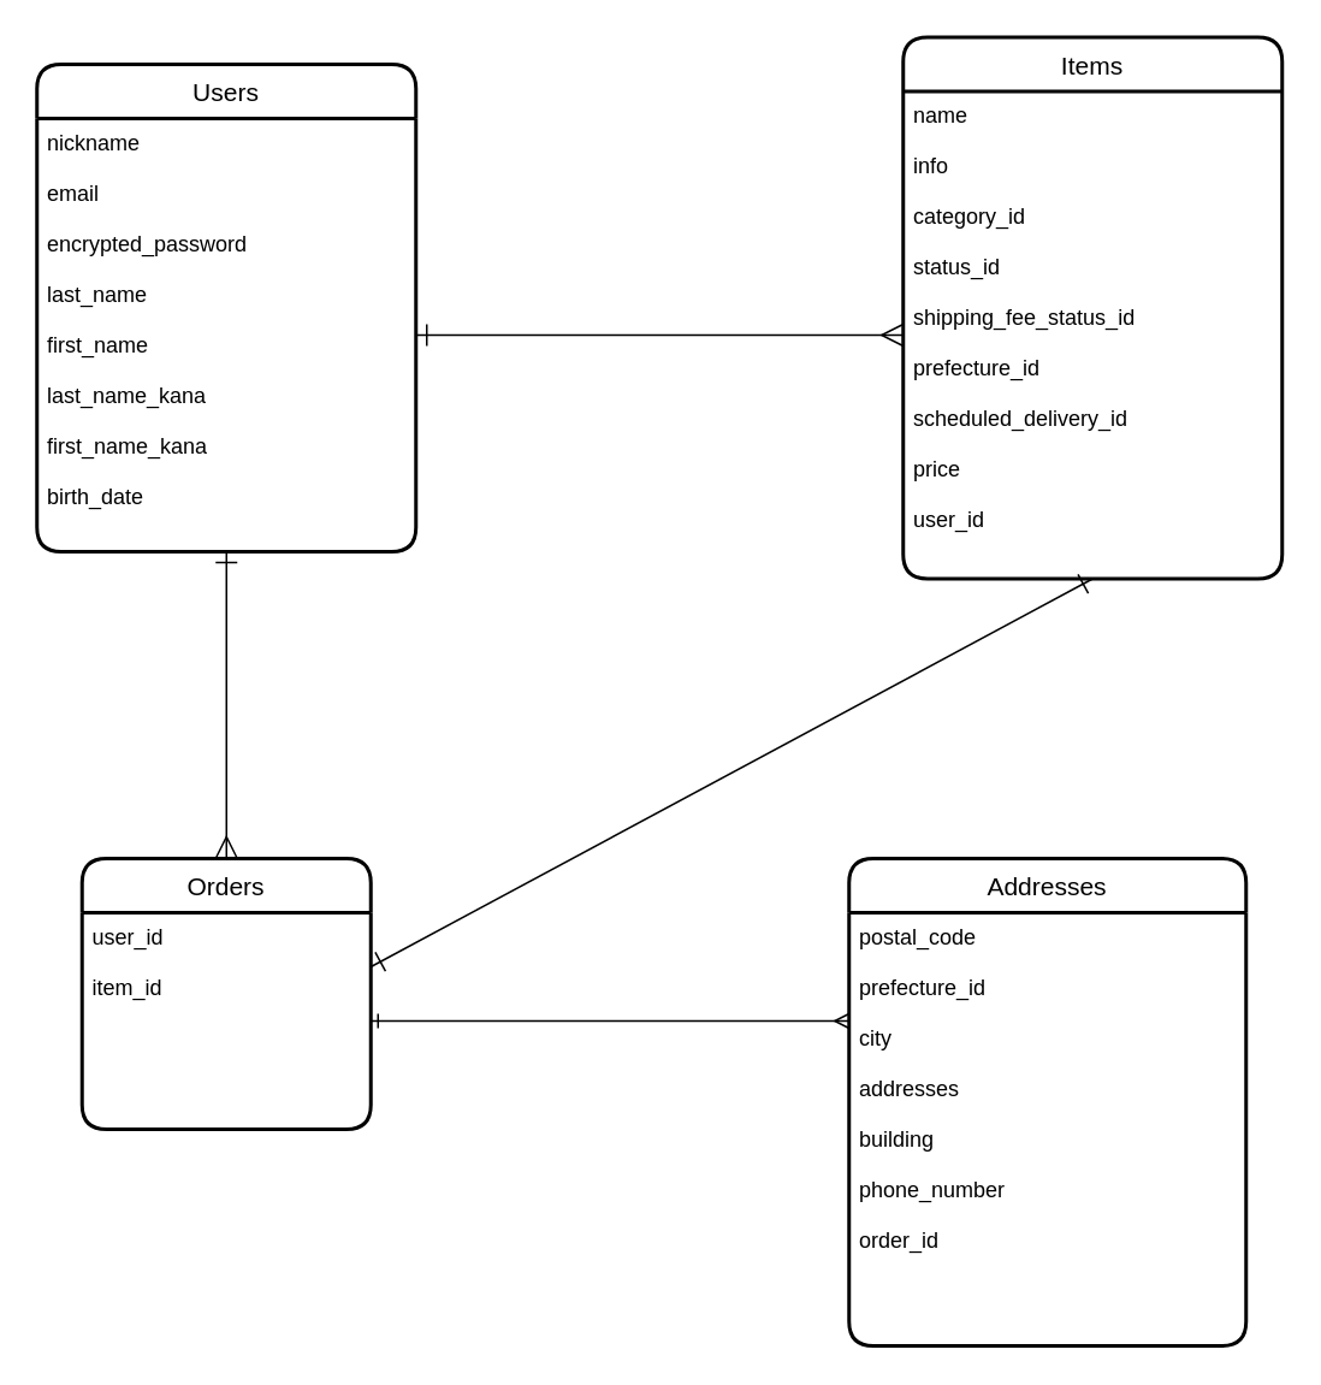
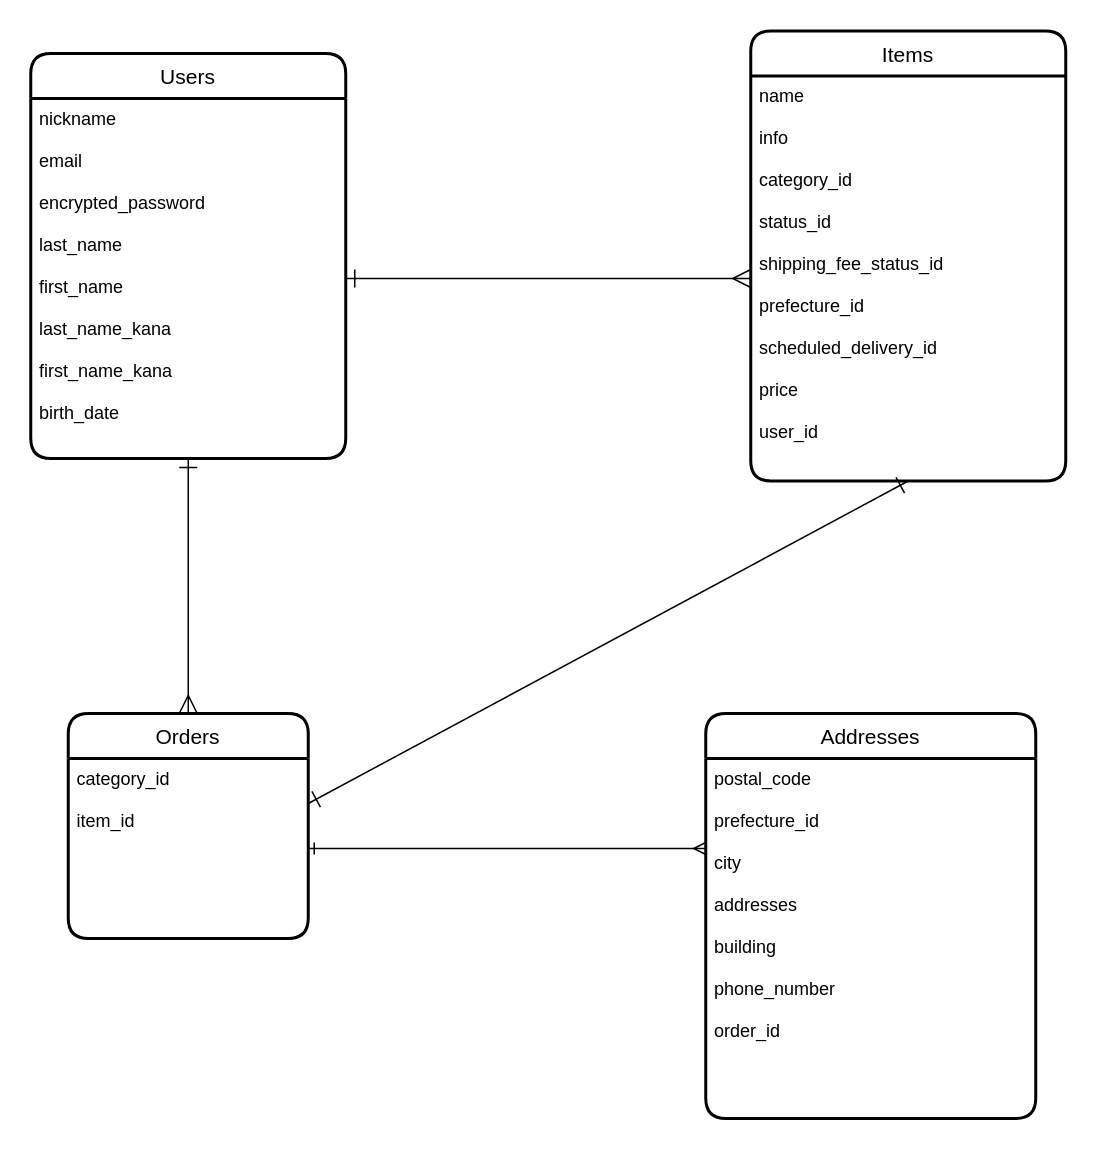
- <mxCell id="13" value="user_id&#10;&#10;item_id" style="align=left;strokeColor=none;fillColor=none;spacingLeft=4;fontSize=12;verticalAlign=top;resizable=0;rotatable=0;part=1;" vertex="1" parent="12"><mxGeometry y="30" width="160" height="120" as="geometry" /></mxCell>
+ <mxCell id="13" value="category_id&#10;&#10;item_id" style="align=left;strokeColor=none;fillColor=none;spacingLeft=4;fontSize=12;verticalAlign=top;resizable=0;rotatable=0;part=1;" vertex="1" parent="12"><mxGeometry y="30" width="160" height="120" as="geometry" /></mxCell>
